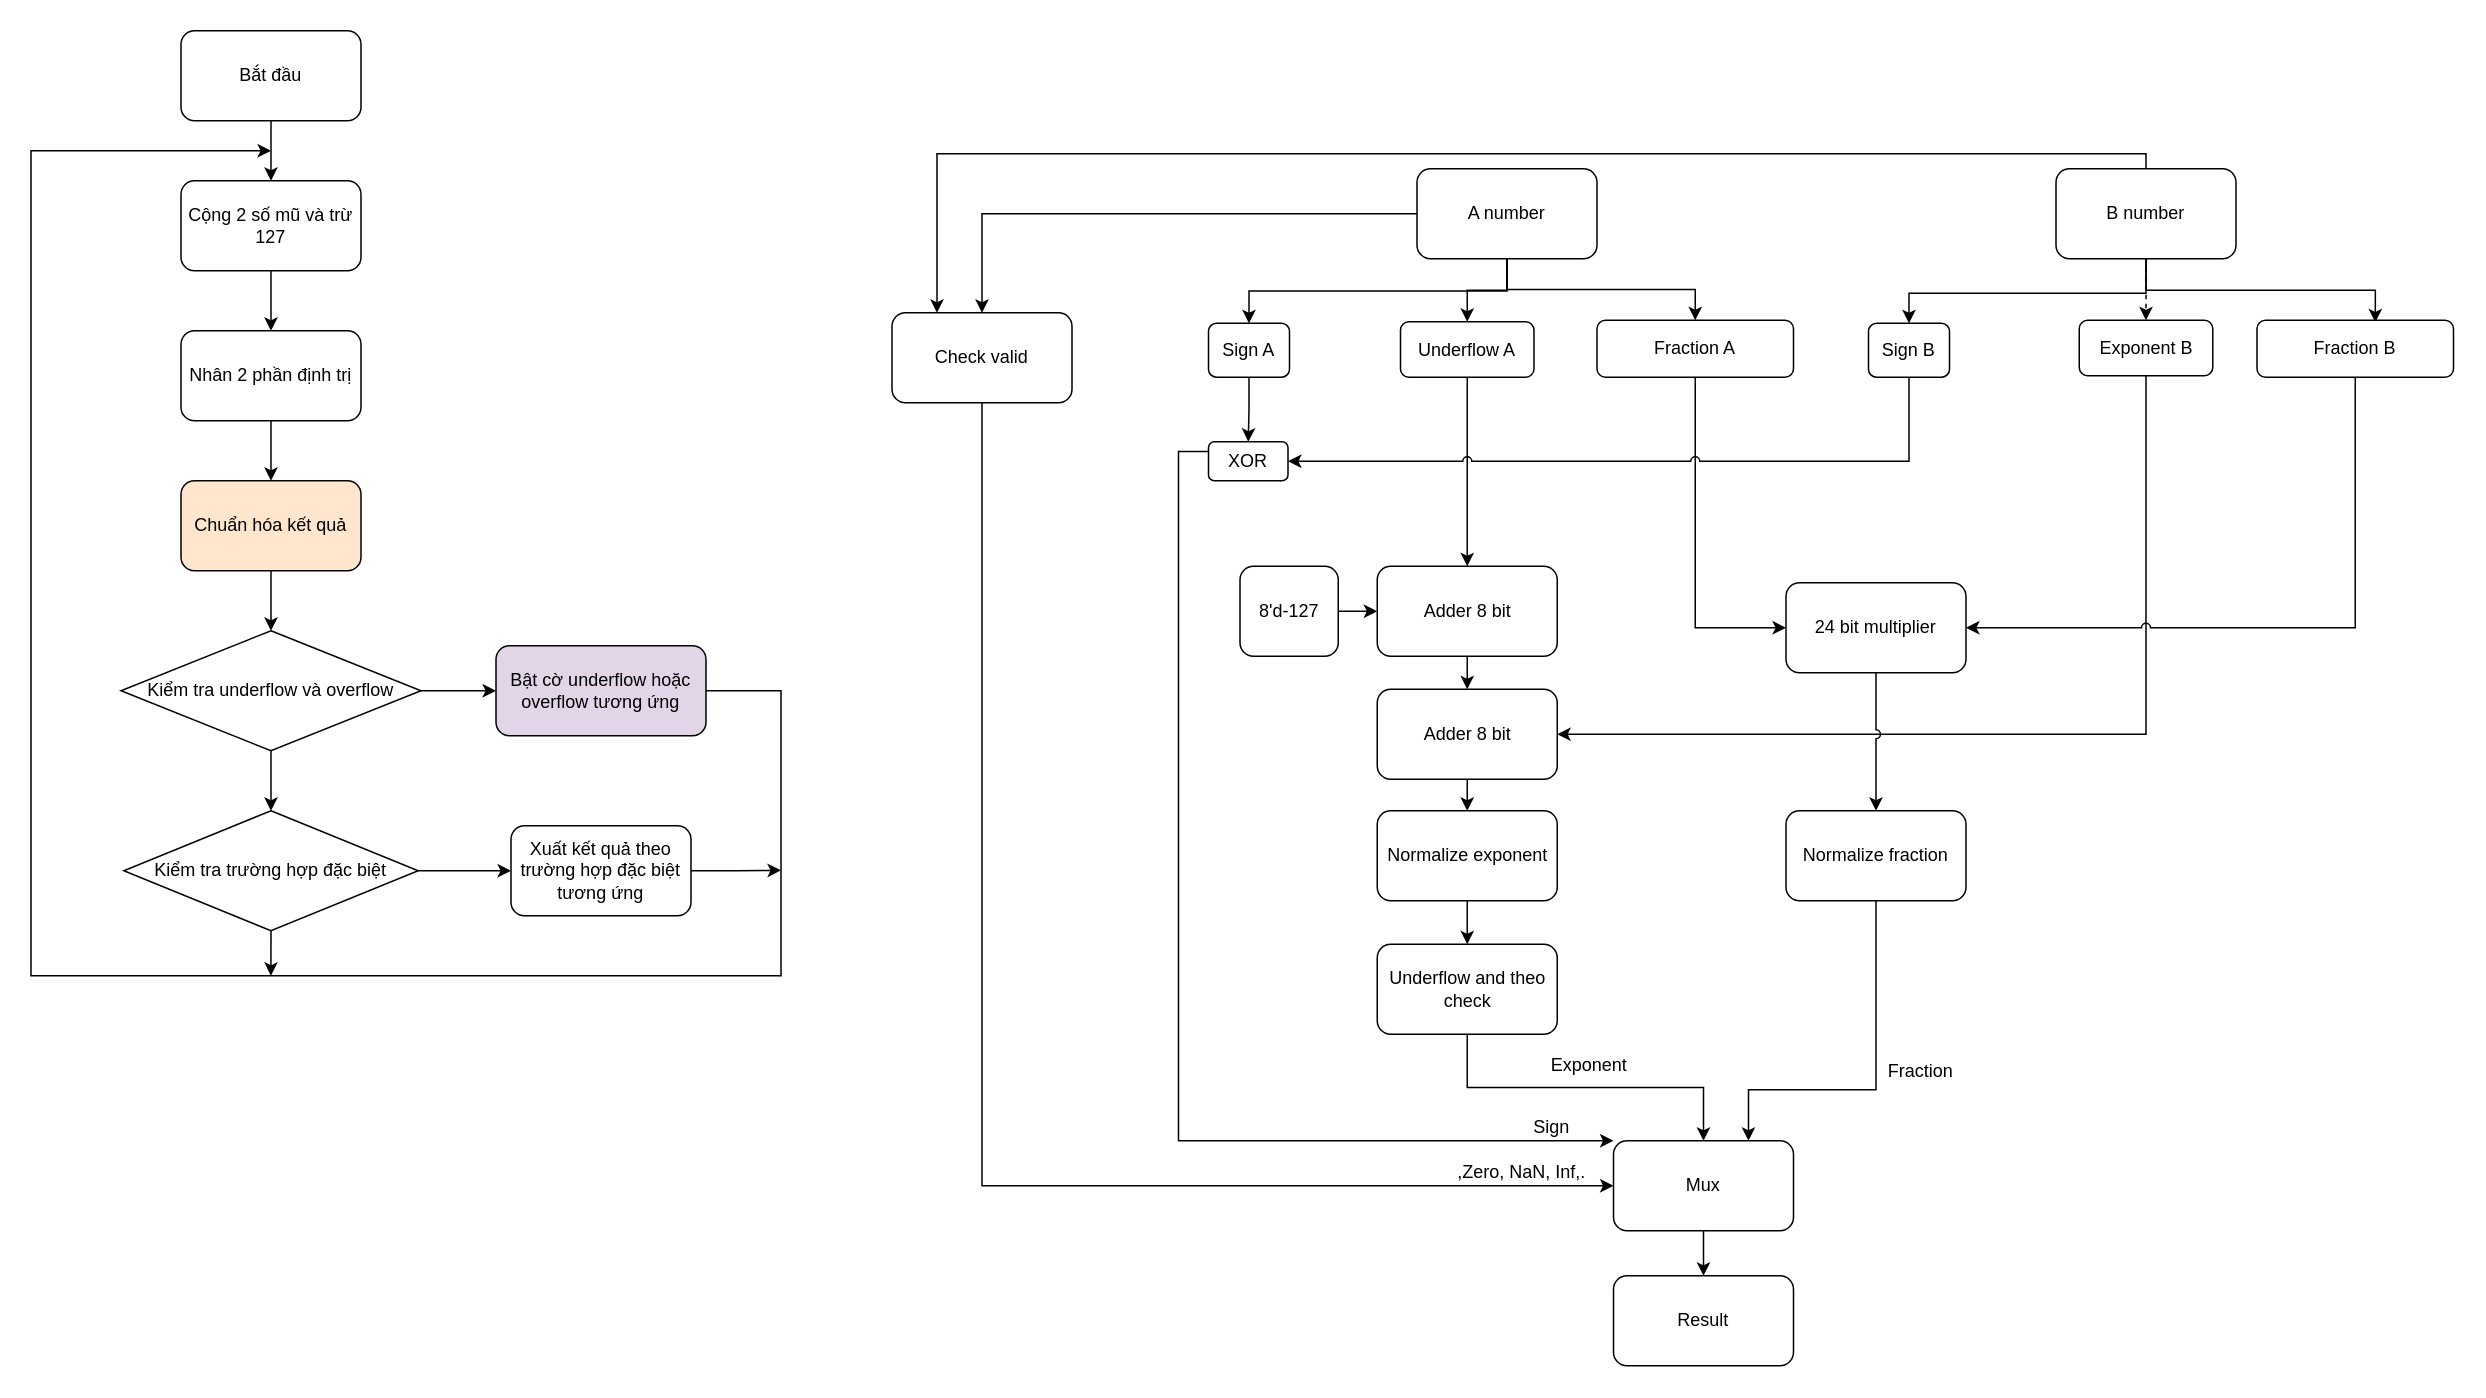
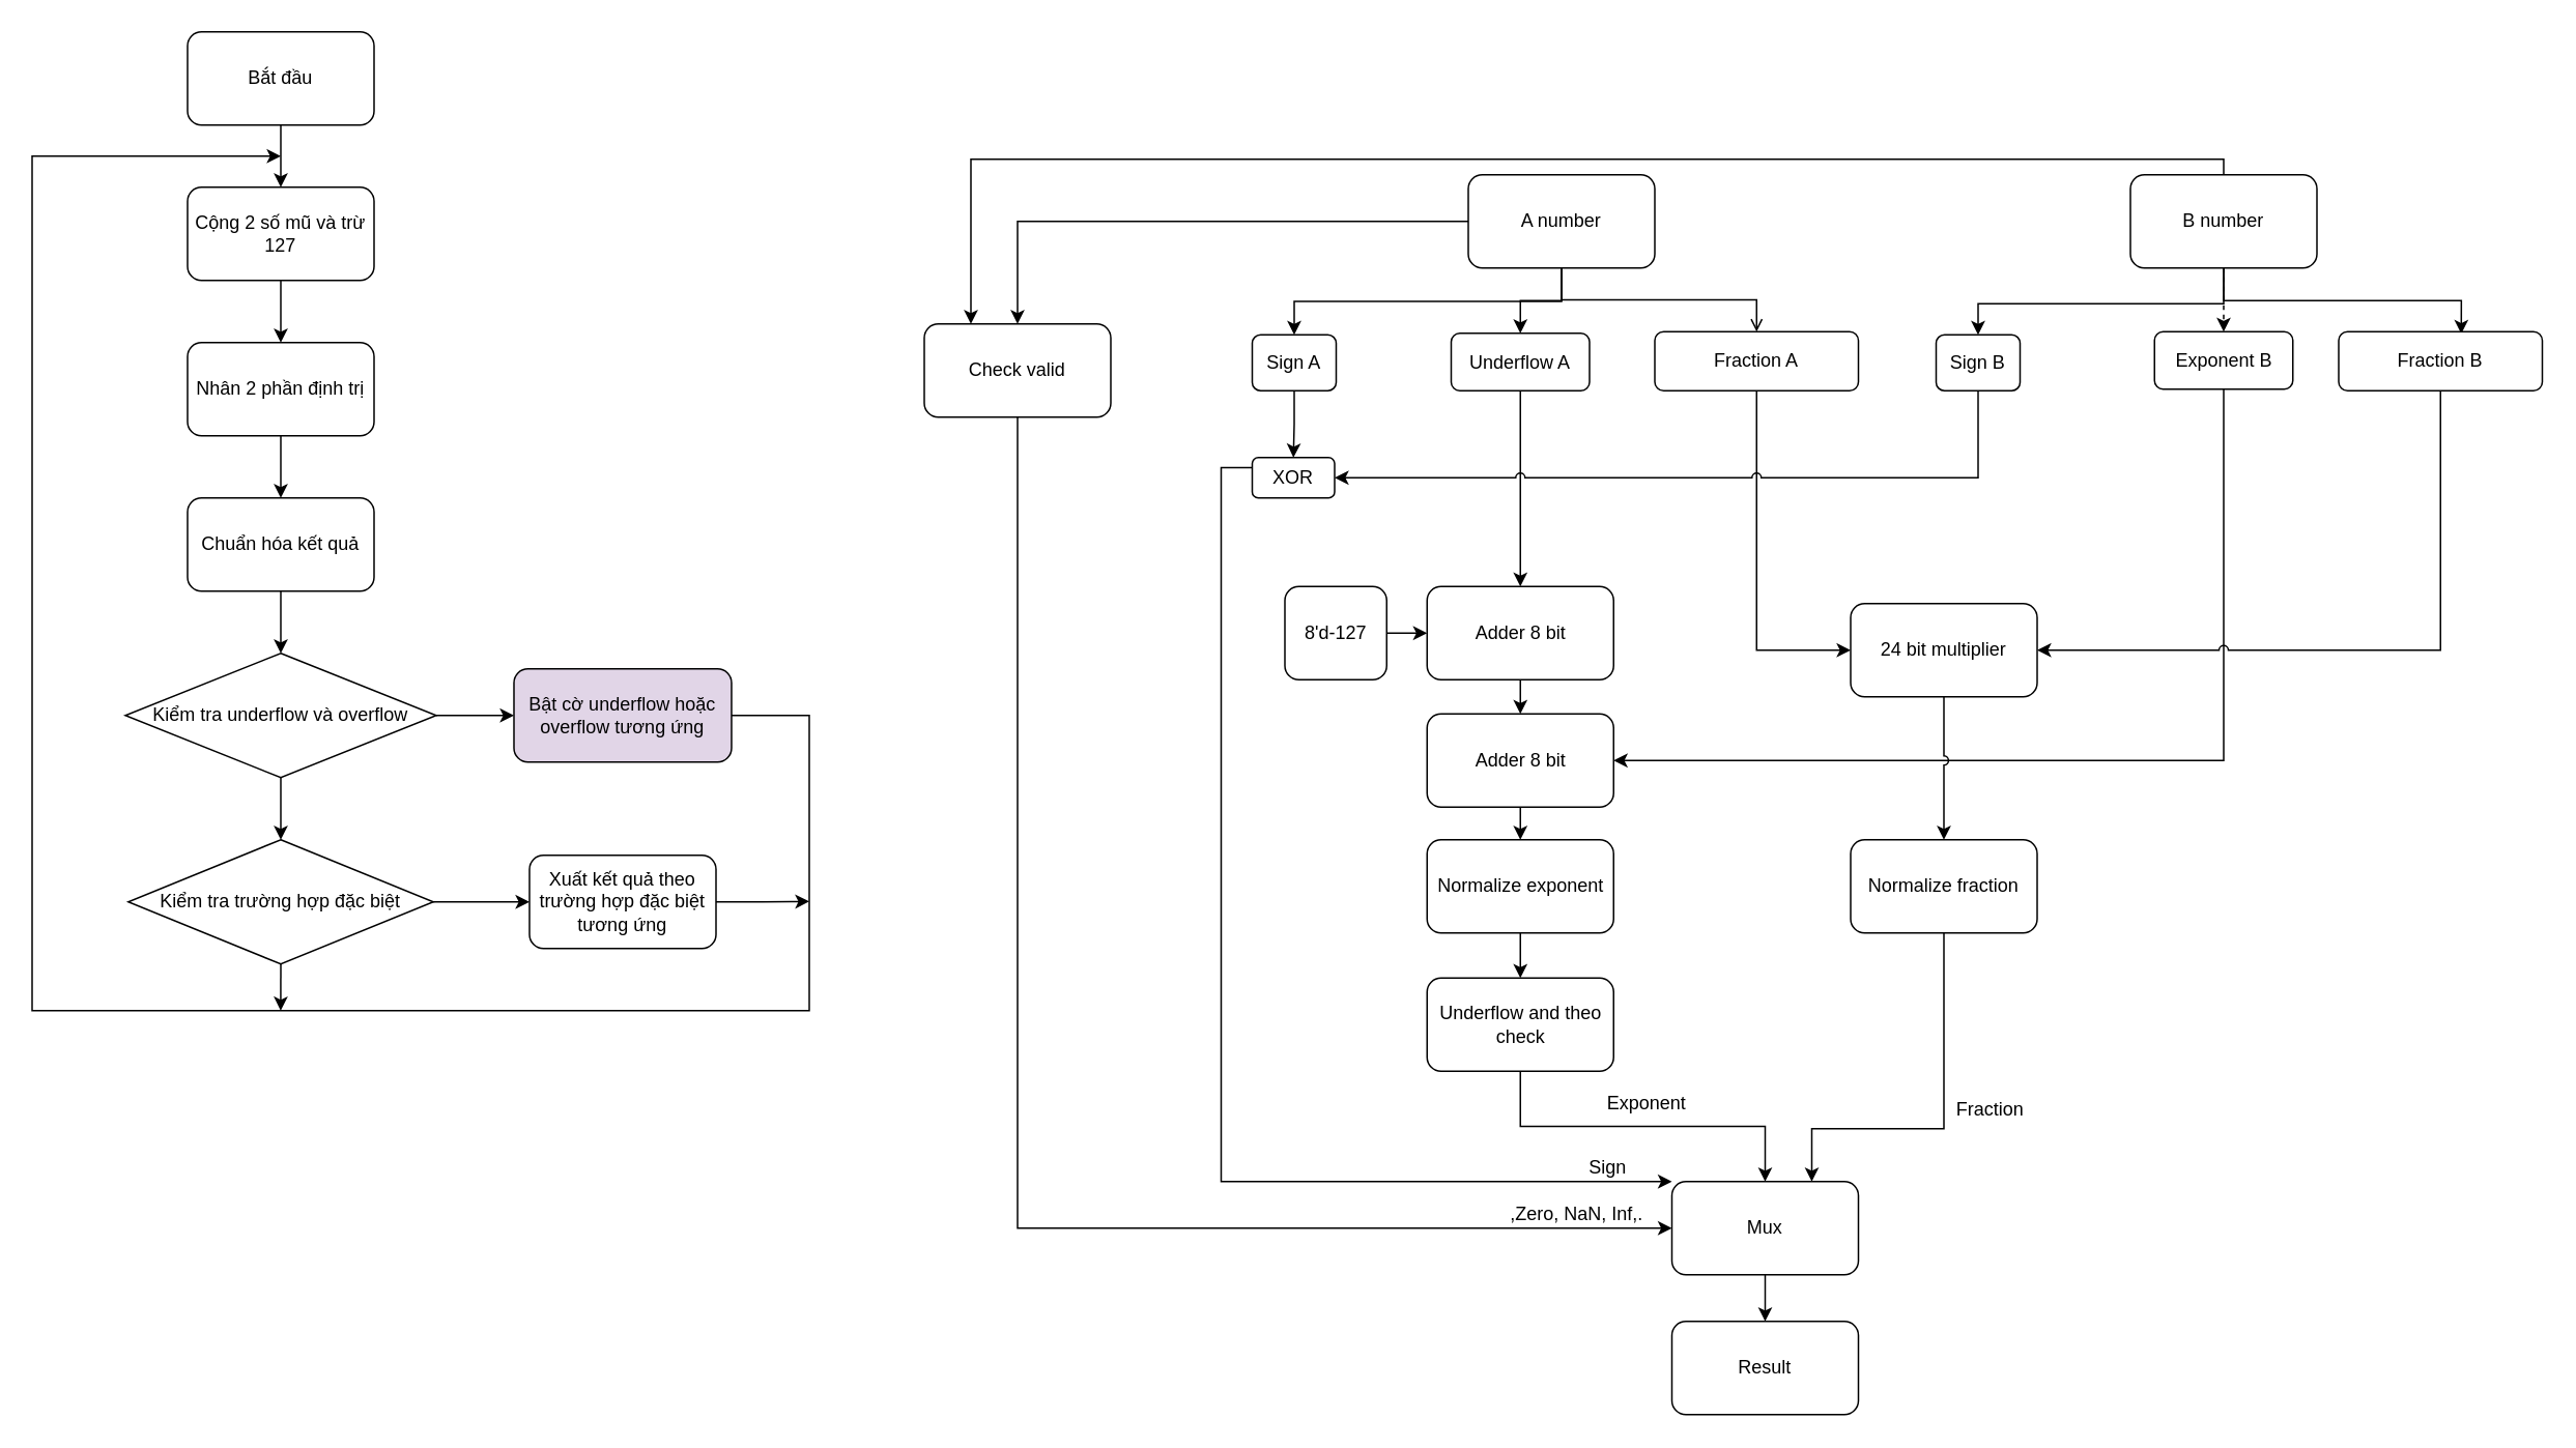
- <mxCell id="23" style="edgeStyle=orthogonalEdgeStyle;rounded=0;jumpStyle=arc;orthogonalLoop=1;jettySize=auto;html=1;exitX=0.5;exitY=1;exitDx=0;exitDy=0;" edge="1" parent="1" source="24" target="35"><mxGeometry relative="1" as="geometry" /></mxCell>
+ <mxCell id="23" style="edgeStyle=orthogonalEdgeStyle;rounded=0;jumpStyle=arc;orthogonalLoop=1;jettySize=auto;html=1;exitX=0.5;exitY=1;exitDx=0;exitDy=0;endArrow=open;" edge="1" parent="1" source="24" target="35"><mxGeometry relative="1" as="geometry" /></mxCell>
- <mxCell id="9" value="Chuẩn hóa kết quả&lt;br&gt;" style="rounded=1;whiteSpace=wrap;html=1;fillColor=#ffe6cc;" parent="1" vertex="1"><mxGeometry x="120" y="320" width="120" height="60" as="geometry" /></mxCell>
+ <mxCell id="9" value="Chuẩn hóa kết quả&lt;br&gt;" style="rounded=1;whiteSpace=wrap;html=1;" parent="1" vertex="1"><mxGeometry x="120" y="320" width="120" height="60" as="geometry" /></mxCell>
